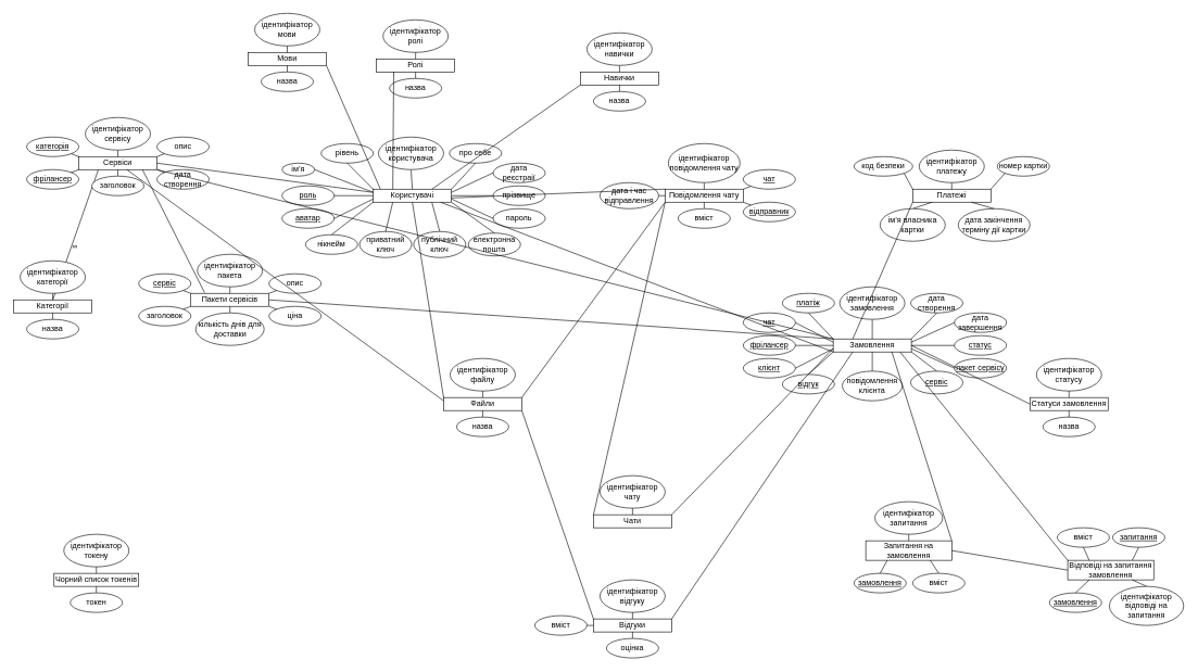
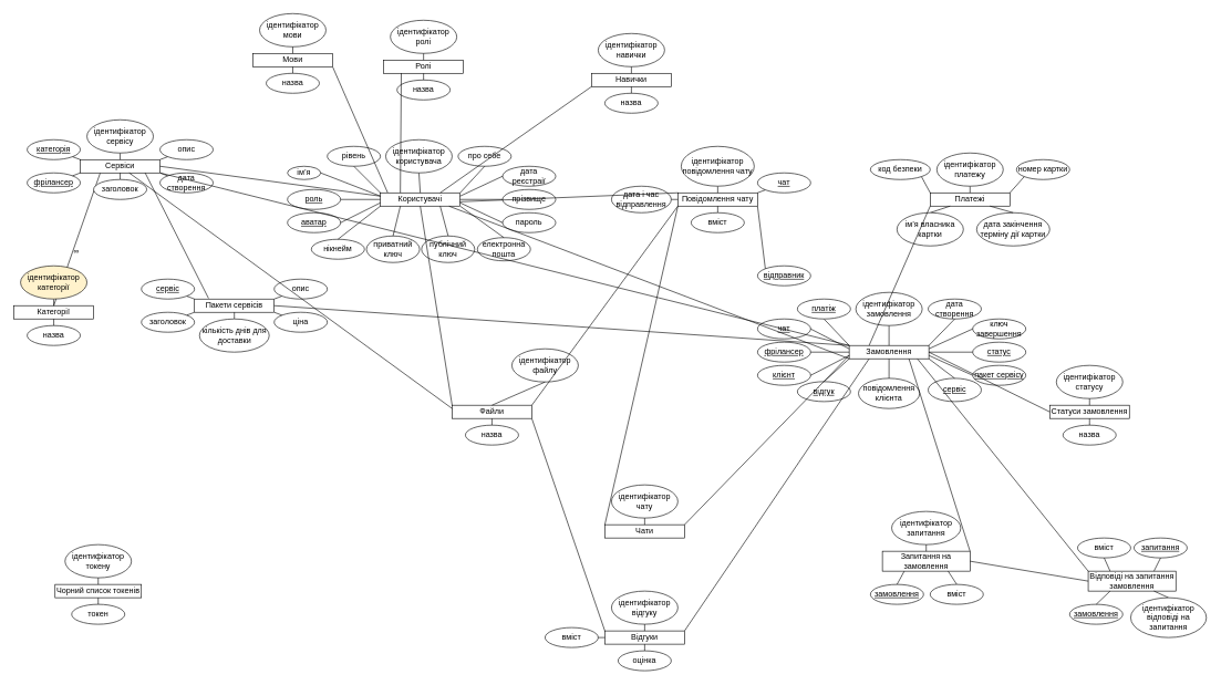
- <mxCell id="72" value="&lt;u&gt;відправник&lt;/u&gt;" style="ellipse;whiteSpace=wrap;html=1;" vertex="1" parent="1"><mxGeometry x="1140" y="310" width="80" height="30" as="geometry" /></mxCell>
+ <mxCell id="72" value="&lt;u&gt;відправник&lt;/u&gt;" style="ellipse;whiteSpace=wrap;html=1;" vertex="1" parent="1"><mxGeometry x="1140" y="400" width="80" height="30" as="geometry" /></mxCell>
- <mxCell id="114" value="&lt;p&gt;ідентифікатор пакета&lt;br&gt;&lt;/p&gt;" style="ellipse;whiteSpace=wrap;html=1;" vertex="1" parent="1"><mxGeometry x="302" y="390" width="100" height="50" as="geometry" /></mxCell>
- <mxCell id="23" value="&lt;p&gt;ідентифікатор категорії&lt;/p&gt;" style="ellipse;whiteSpace=wrap;html=1;" vertex="1" parent="1"><mxGeometry x="30" y="400" width="100" height="50" as="geometry" /></mxCell>
+ <mxCell id="23" value="&lt;p&gt;ідентифікатор категорії&lt;/p&gt;" style="ellipse;whiteSpace=wrap;html=1;fillColor=#fff2cc;" vertex="1" parent="1"><mxGeometry x="30" y="400" width="100" height="50" as="geometry" /></mxCell>
- <mxCell id="113" value="" style="endArrow=none;html=1;rounded=0;exitX=0.5;exitY=0;exitDx=0;exitDy=0;entryX=0.5;entryY=1;entryDx=0;entryDy=0;" edge="1" parent="1" source="107" target="114"><mxGeometry width="50" height="50" relative="1" as="geometry"><mxPoint x="351.92" y="440" as="sourcePoint" /><mxPoint x="362" y="440" as="targetPoint" /></mxGeometry></mxCell>
- <mxCell id="83" value="дата завершення" style="ellipse;whiteSpace=wrap;html=1;" vertex="1" parent="1"><mxGeometry x="1464" y="480" width="80" height="30" as="geometry" /></mxCell>
+ <mxCell id="83" value="ключ завершення" style="ellipse;whiteSpace=wrap;html=1;" vertex="1" parent="1"><mxGeometry x="1464" y="480" width="80" height="30" as="geometry" /></mxCell>
- <mxCell id="41" value="&lt;p&gt;ідентифікатор файлу&lt;/p&gt;" style="ellipse;whiteSpace=wrap;html=1;" vertex="1" parent="1"><mxGeometry x="690" y="550" width="100" height="50" as="geometry" /></mxCell>
+ <mxCell id="41" value="&lt;p&gt;ідентифікатор файлу&lt;/p&gt;" style="ellipse;whiteSpace=wrap;html=1;" vertex="1" parent="1"><mxGeometry x="770" y="525" width="100" height="50" as="geometry" /></mxCell>
